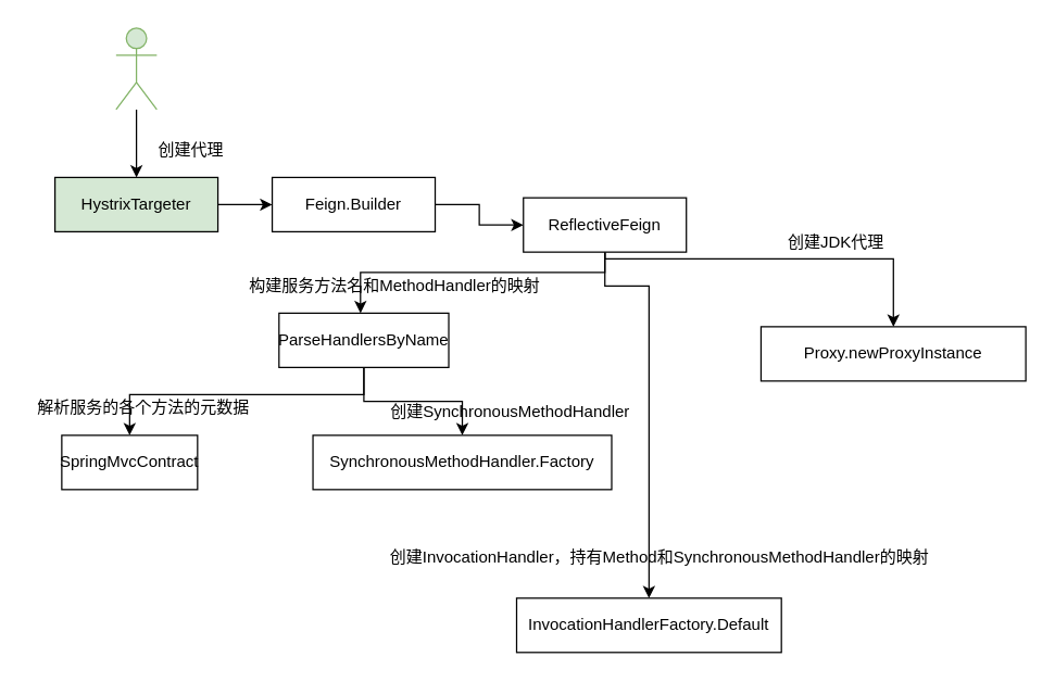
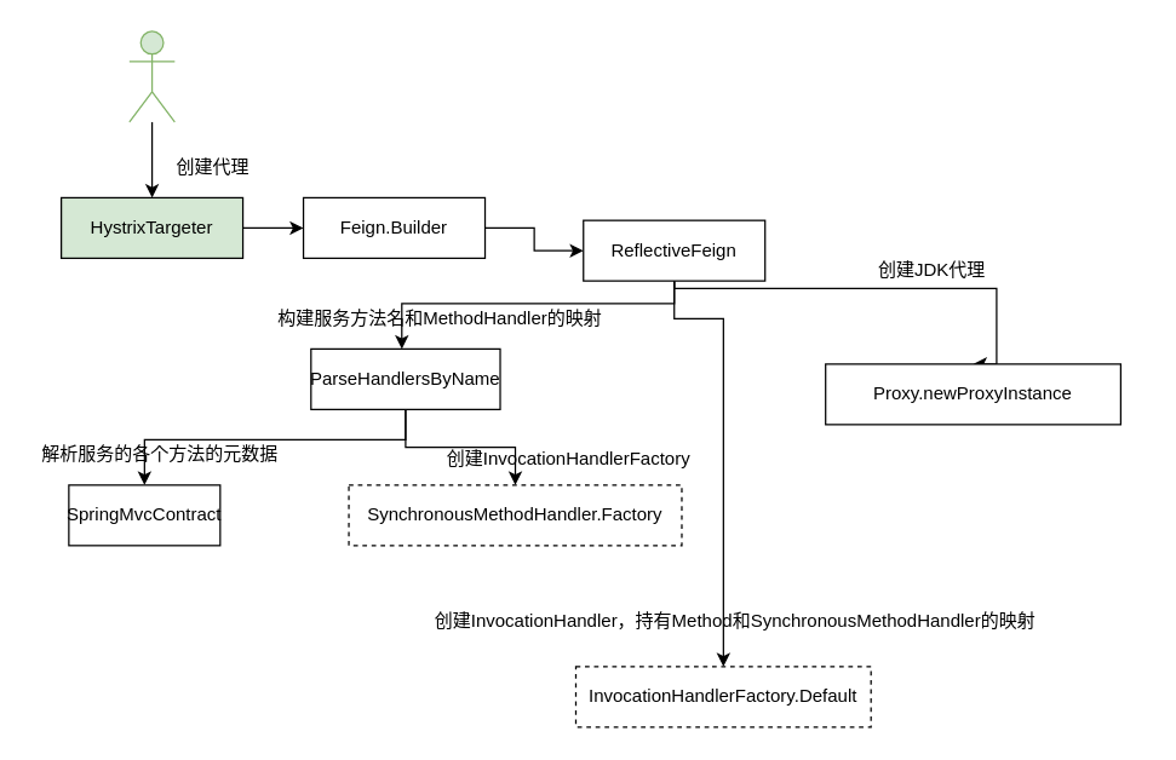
- <mxCell id="23" value="&lt;span&gt;Proxy.newProxyInstance&lt;/span&gt;" style="rounded=0;whiteSpace=wrap;html=1;glass=0;gradientColor=none;" vertex="1" parent="1"><mxGeometry x="560" y="240" width="195" height="40" as="geometry" /></mxCell>
+ <mxCell id="23" value="&lt;span&gt;Proxy.newProxyInstance&lt;/span&gt;" style="rounded=0;whiteSpace=wrap;html=1;glass=0;gradientColor=none;" vertex="1" parent="1"><mxGeometry x="545" y="240" width="195" height="40" as="geometry" /></mxCell>
- <mxCell id="20" value="创建&lt;span&gt;SynchronousMethodHandler&lt;/span&gt;" style="text;html=1;align=center;verticalAlign=middle;resizable=0;points=[];autosize=1;strokeColor=none;fillColor=none;" vertex="1" parent="1"><mxGeometry x="280" y="293" width="190" height="20" as="geometry" /></mxCell>
+ <mxCell id="20" value="创建&lt;span&gt;InvocationHandlerFactory&lt;/span&gt;" style="text;html=1;align=center;verticalAlign=middle;resizable=0;points=[];autosize=1;strokeColor=none;fillColor=none;" vertex="1" parent="1"><mxGeometry x="280" y="293" width="190" height="20" as="geometry" /></mxCell>
- <mxCell id="19" value="SynchronousMethodHandler.Factory" style="rounded=0;whiteSpace=wrap;html=1;glass=0;gradientColor=none;" vertex="1" parent="1"><mxGeometry x="230" y="320" width="220" height="40" as="geometry" /></mxCell>
+ <mxCell id="19" value="SynchronousMethodHandler.Factory" style="rounded=0;whiteSpace=wrap;html=1;glass=0;gradientColor=none;dashed=1;" vertex="1" parent="1"><mxGeometry x="230" y="320" width="220" height="40" as="geometry" /></mxCell>
- <mxCell id="21" value="InvocationHandlerFactory.Default" style="rounded=0;whiteSpace=wrap;html=1;glass=0;gradientColor=none;" vertex="1" parent="1"><mxGeometry x="380" y="440" width="195" height="40" as="geometry" /></mxCell>
+ <mxCell id="21" value="InvocationHandlerFactory.Default" style="rounded=0;whiteSpace=wrap;html=1;glass=0;gradientColor=none;dashed=1;" vertex="1" parent="1"><mxGeometry x="380" y="440" width="195" height="40" as="geometry" /></mxCell>
